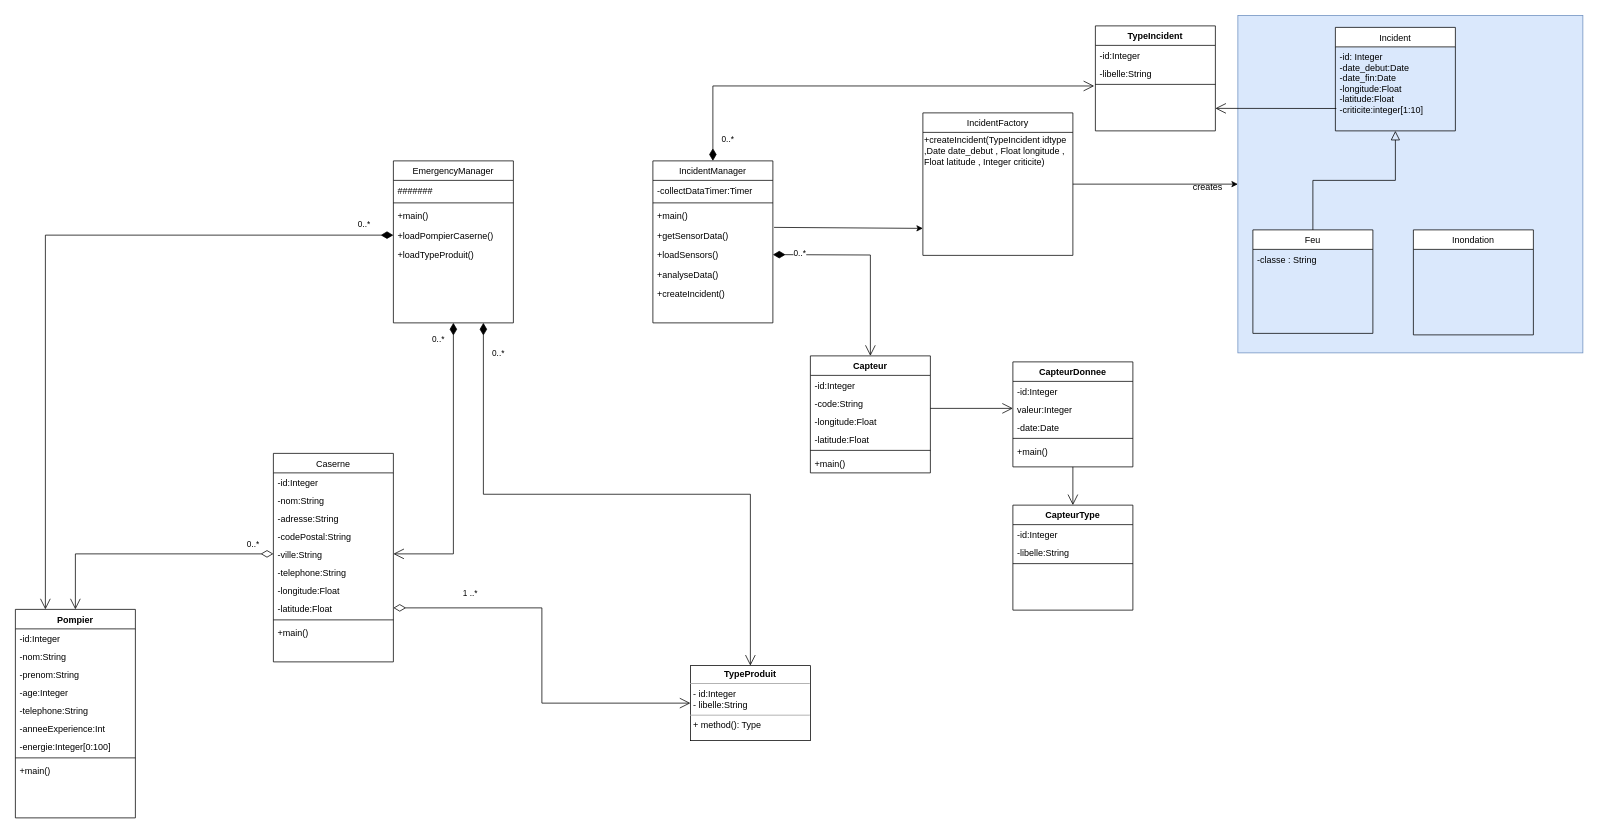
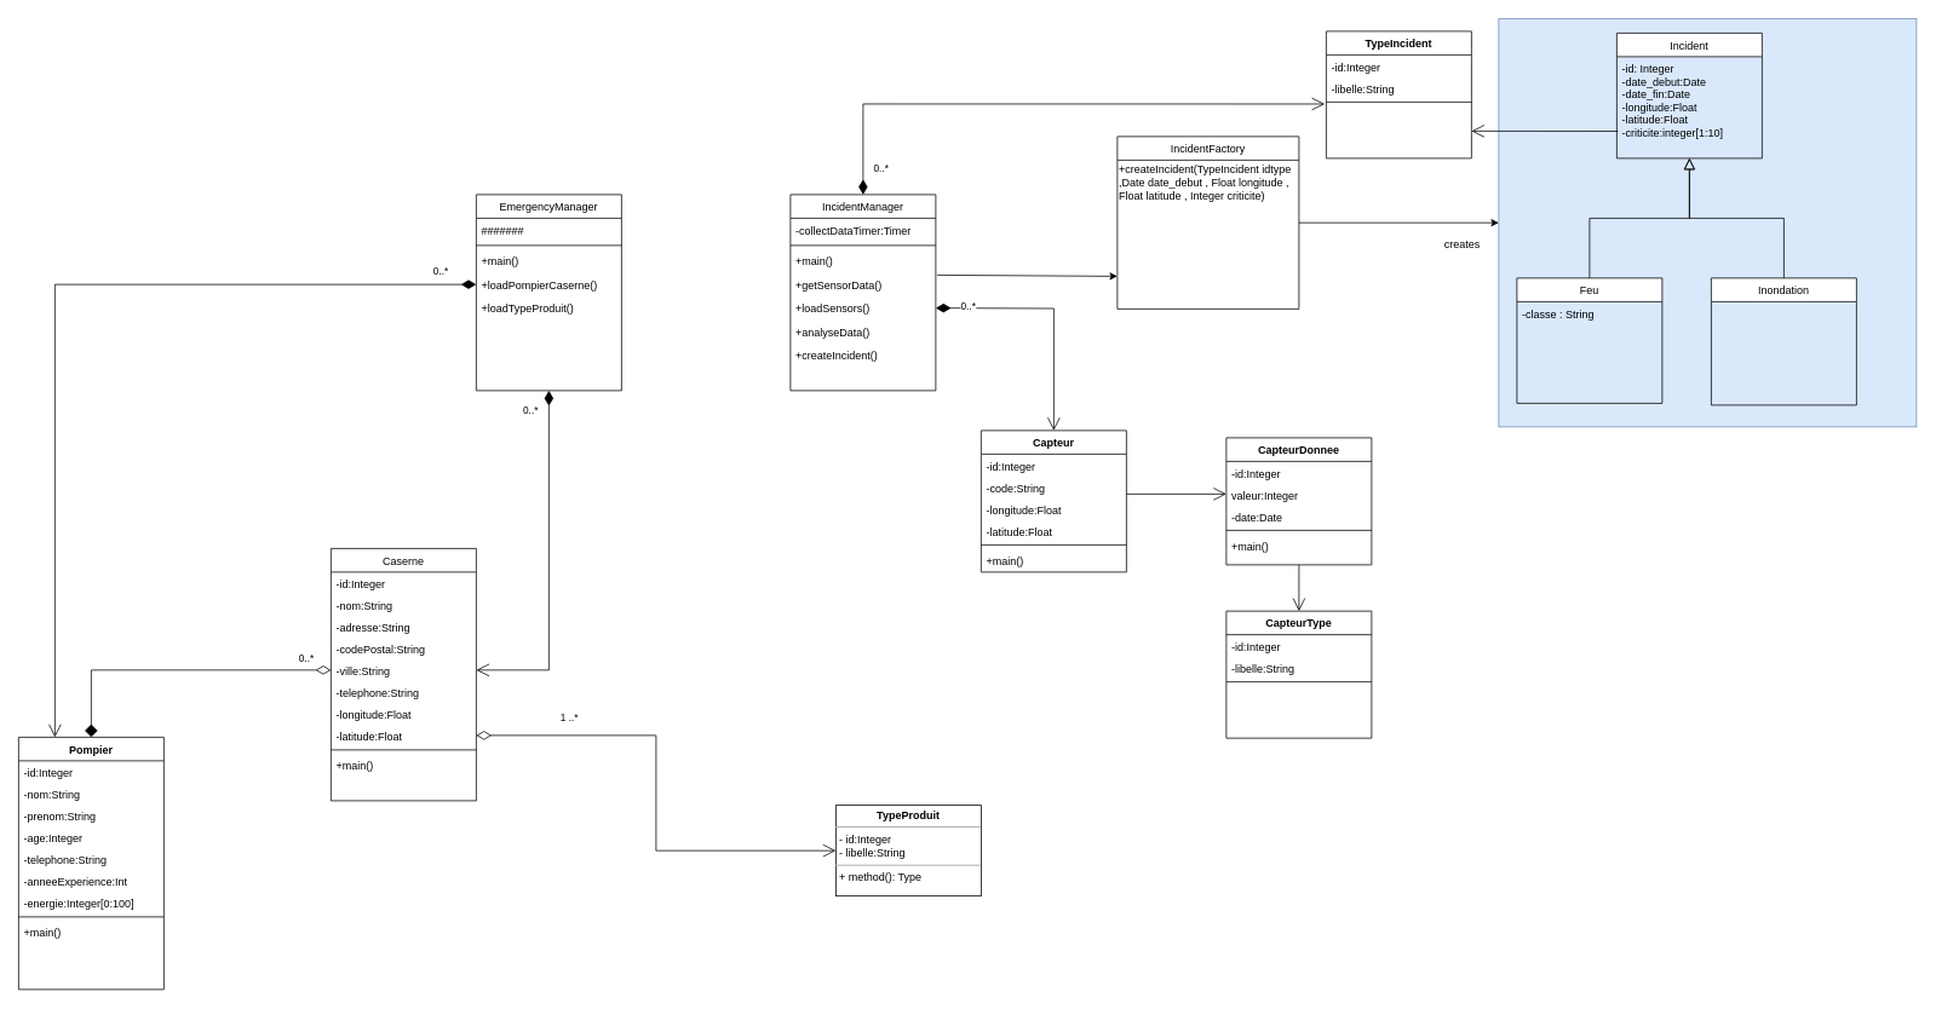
+ <mxCell id="71" value="" style="endArrow=block;endSize=10;endFill=0;shadow=0;strokeWidth=1;rounded=0;edgeStyle=elbowEdgeStyle;elbow=vertical;" edge="1" parent="1" source="69" target="64"><mxGeometry width="160" relative="1" as="geometry"><mxPoint x="1760" y="319" as="sourcePoint" /><mxPoint x="1860" y="217" as="targetPoint" /></mxGeometry></mxCell>
- <mxCell id="75" value="creates" style="text;html=1;strokeColor=none;fillColor=none;align=center;verticalAlign=middle;whiteSpace=wrap;rounded=0;glass=0;" vertex="1" parent="1"><mxGeometry x="1580" y="234" width="60" height="30" as="geometry" /></mxCell>
+ <mxCell id="75" value="creates" style="text;html=1;strokeColor=none;fillColor=none;align=center;verticalAlign=middle;whiteSpace=wrap;rounded=0;glass=0;" vertex="1" parent="1"><mxGeometry x="1580" y="254" width="60" height="30" as="geometry" /></mxCell>
- <mxCell id="34" value="&lt;div&gt;0..*&lt;/div&gt;" style="endArrow=open;html=1;endSize=12;startArrow=diamondThin;startSize=14;startFill=1;edgeStyle=orthogonalEdgeStyle;align=left;verticalAlign=bottom;rounded=0;exitX=0.75;exitY=1;exitDx=0;exitDy=0;entryX=0.5;entryY=0;entryDx=0;entryDy=0;" edge="1" parent="1" source="2" target="29"><mxGeometry x="-0.877" y="10" relative="1" as="geometry"><mxPoint x="630" y="230" as="sourcePoint" /><mxPoint x="490" y="388" as="targetPoint" /><mxPoint as="offset" /></mxGeometry></mxCell>
- <mxCell id="31" value="0..*" style="endArrow=open;html=1;endSize=12;startArrow=diamondThin;startSize=14;startFill=0;edgeStyle=orthogonalEdgeStyle;align=left;verticalAlign=bottom;rounded=0;exitX=0;exitY=0.5;exitDx=0;exitDy=0;entryX=0.5;entryY=0;entryDx=0;entryDy=0;" edge="1" parent="1" source="13" target="19"><mxGeometry x="-0.783" y="-4" relative="1" as="geometry"><mxPoint x="80" y="364" as="sourcePoint" /><mxPoint x="240" y="364" as="targetPoint" /><mxPoint as="offset" /></mxGeometry></mxCell>
+ <mxCell id="31" value="0..*" style="endArrow=diamond;html=1;endSize=12;startArrow=diamondThin;startSize=14;startFill=0;edgeStyle=orthogonalEdgeStyle;align=left;verticalAlign=bottom;rounded=0;exitX=0;exitY=0.5;exitDx=0;exitDy=0;entryX=0.5;entryY=0;entryDx=0;entryDy=0;" edge="1" parent="1" source="13" target="19"><mxGeometry x="-0.783" y="-4" relative="1" as="geometry"><mxPoint x="80" y="364" as="sourcePoint" /><mxPoint x="240" y="364" as="targetPoint" /><mxPoint as="offset" /></mxGeometry></mxCell>
